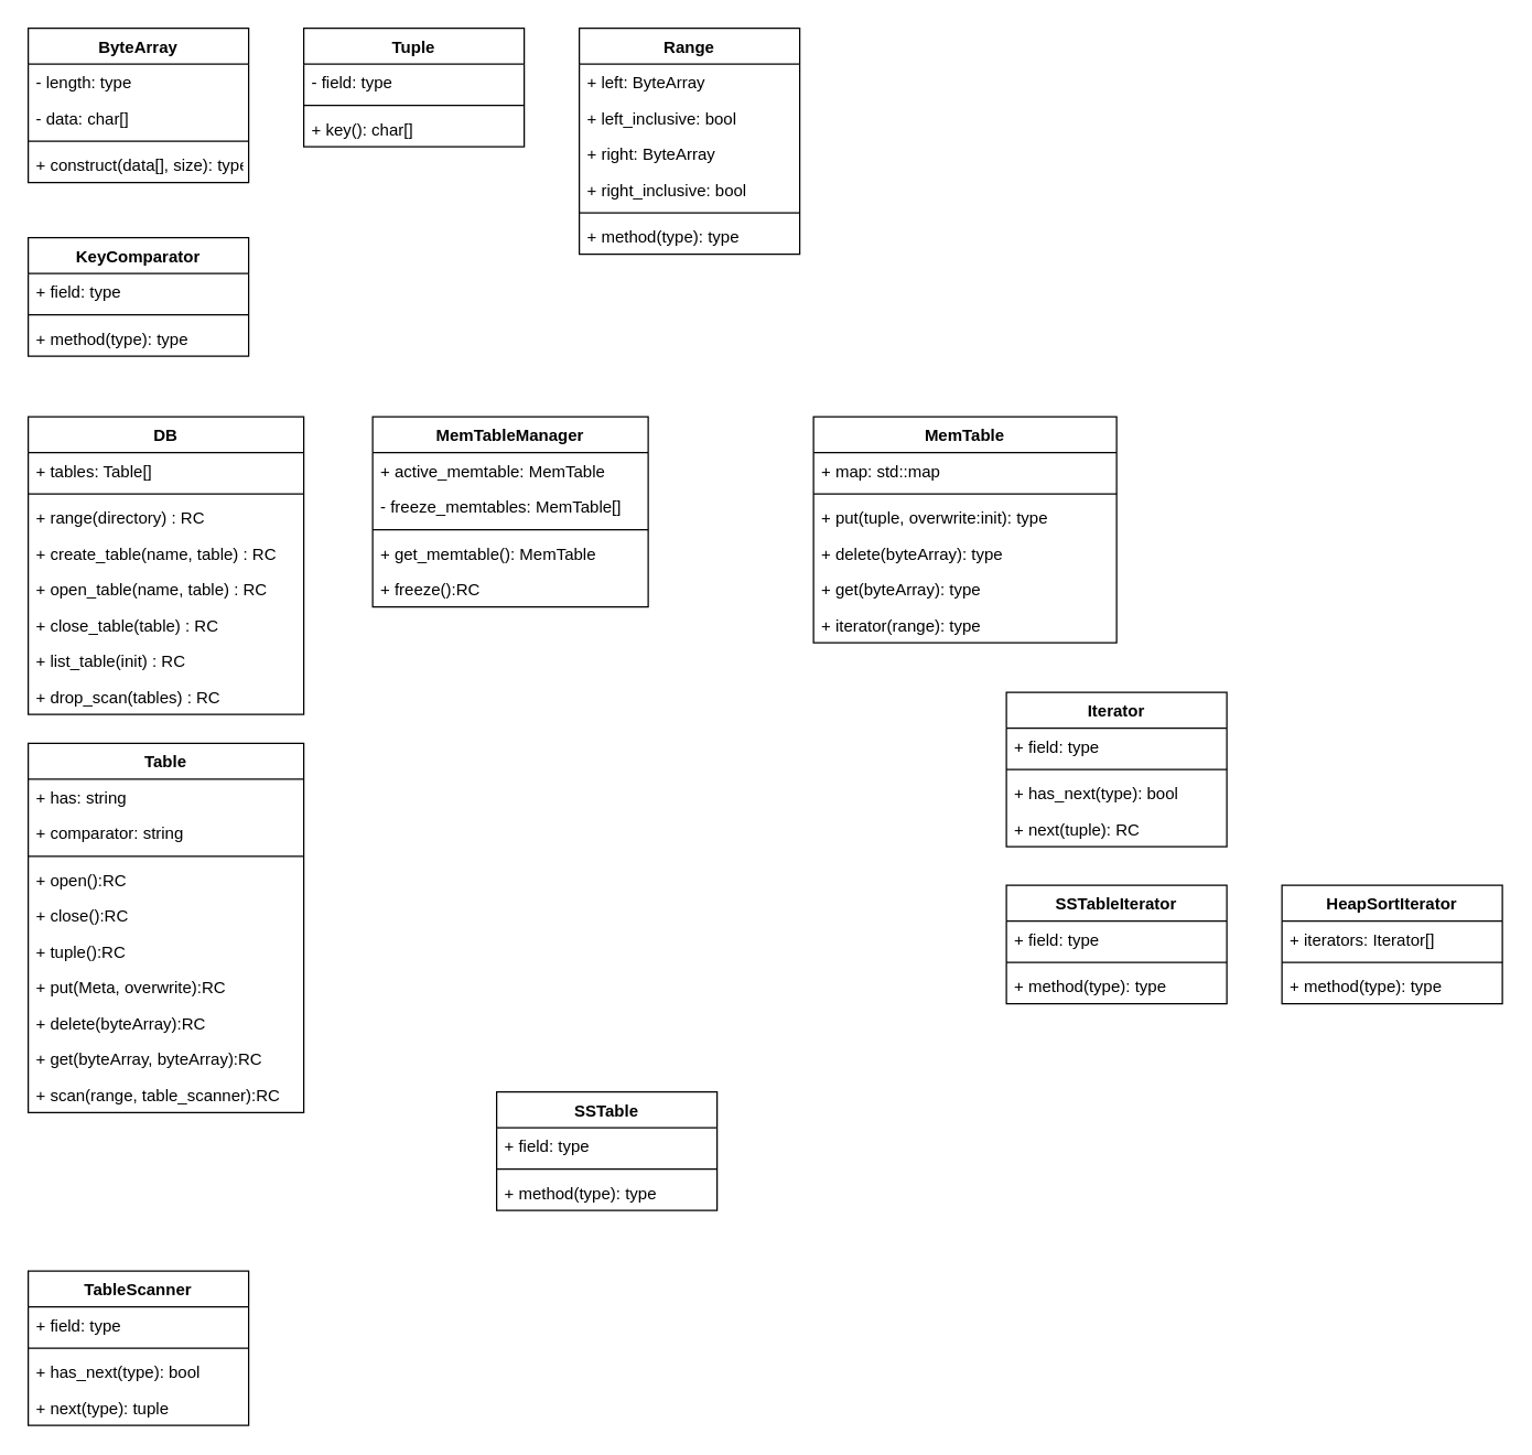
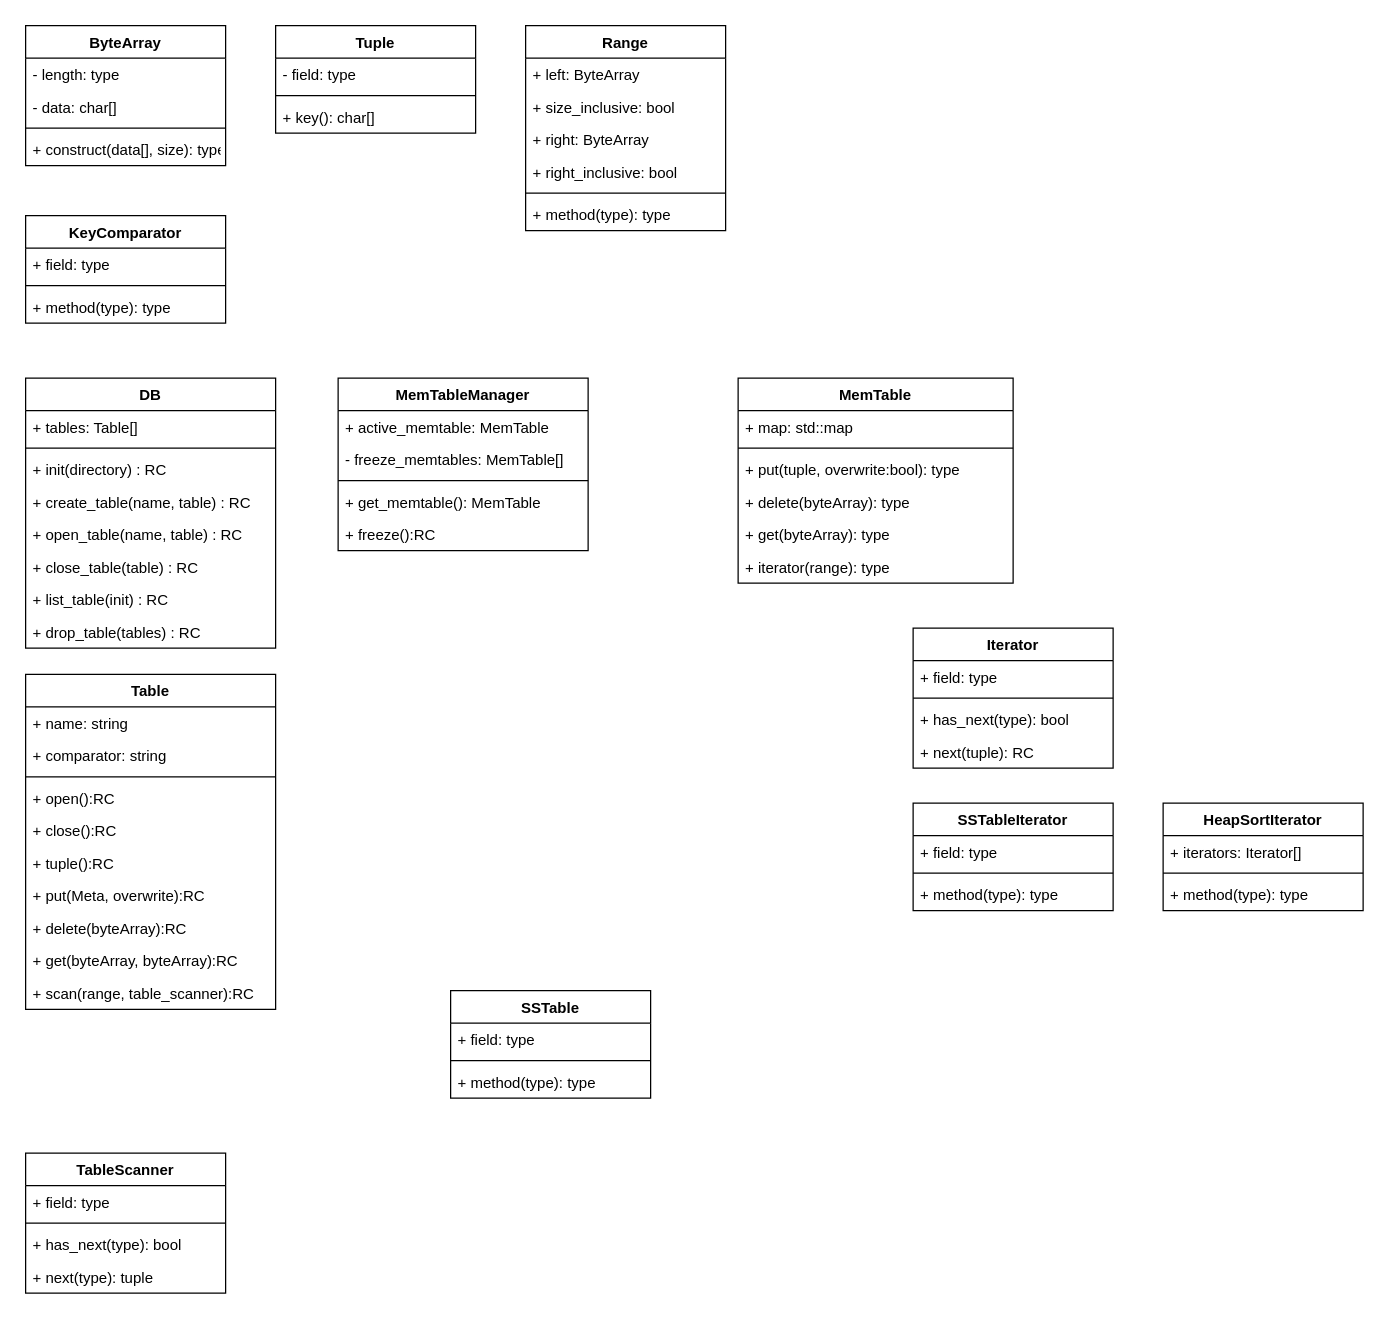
- <mxCell id="43" value="+ left_inclusive: bool" style="text;strokeColor=none;fillColor=none;align=left;verticalAlign=top;spacingLeft=4;spacingRight=4;overflow=hidden;rotatable=0;points=[[0,0.5],[1,0.5]];portConstraint=eastwest;" vertex="1" parent="41"><mxGeometry y="52" width="160" height="26" as="geometry" /></mxCell>
+ <mxCell id="43" value="+ size_inclusive: bool" style="text;strokeColor=none;fillColor=none;align=left;verticalAlign=top;spacingLeft=4;spacingRight=4;overflow=hidden;rotatable=0;points=[[0,0.5],[1,0.5]];portConstraint=eastwest;" vertex="1" parent="41"><mxGeometry y="52" width="160" height="26" as="geometry" /></mxCell>
- <mxCell id="5" value="+ range(directory) : RC" style="text;strokeColor=none;fillColor=none;align=left;verticalAlign=top;spacingLeft=4;spacingRight=4;overflow=hidden;rotatable=0;points=[[0,0.5],[1,0.5]];portConstraint=eastwest;" vertex="1" parent="2"><mxGeometry y="60" width="200" height="26" as="geometry" /></mxCell>
+ <mxCell id="5" value="+ init(directory) : RC" style="text;strokeColor=none;fillColor=none;align=left;verticalAlign=top;spacingLeft=4;spacingRight=4;overflow=hidden;rotatable=0;points=[[0,0.5],[1,0.5]];portConstraint=eastwest;" vertex="1" parent="2"><mxGeometry y="60" width="200" height="26" as="geometry" /></mxCell>
- <mxCell id="59" value="+ put(tuple, overwrite:init): type" style="text;strokeColor=none;fillColor=none;align=left;verticalAlign=top;spacingLeft=4;spacingRight=4;overflow=hidden;rotatable=0;points=[[0,0.5],[1,0.5]];portConstraint=eastwest;" vertex="1" parent="56"><mxGeometry y="60" width="220" height="26" as="geometry" /></mxCell>
+ <mxCell id="59" value="+ put(tuple, overwrite:bool): type" style="text;strokeColor=none;fillColor=none;align=left;verticalAlign=top;spacingLeft=4;spacingRight=4;overflow=hidden;rotatable=0;points=[[0,0.5],[1,0.5]];portConstraint=eastwest;" vertex="1" parent="56"><mxGeometry y="60" width="220" height="26" as="geometry" /></mxCell>
- <mxCell id="10" value="+ drop_scan(tables) : RC" style="text;strokeColor=none;fillColor=none;align=left;verticalAlign=top;spacingLeft=4;spacingRight=4;overflow=hidden;rotatable=0;points=[[0,0.5],[1,0.5]];portConstraint=eastwest;" vertex="1" parent="2"><mxGeometry y="190" width="200" height="26" as="geometry" /></mxCell>
+ <mxCell id="10" value="+ drop_table(tables) : RC" style="text;strokeColor=none;fillColor=none;align=left;verticalAlign=top;spacingLeft=4;spacingRight=4;overflow=hidden;rotatable=0;points=[[0,0.5],[1,0.5]];portConstraint=eastwest;" vertex="1" parent="2"><mxGeometry y="190" width="200" height="26" as="geometry" /></mxCell>
- <mxCell id="12" value="+ has: string" style="text;strokeColor=none;fillColor=none;align=left;verticalAlign=top;spacingLeft=4;spacingRight=4;overflow=hidden;rotatable=0;points=[[0,0.5],[1,0.5]];portConstraint=eastwest;" vertex="1" parent="11"><mxGeometry y="26" width="200" height="26" as="geometry" /></mxCell>
+ <mxCell id="12" value="+ name: string" style="text;strokeColor=none;fillColor=none;align=left;verticalAlign=top;spacingLeft=4;spacingRight=4;overflow=hidden;rotatable=0;points=[[0,0.5],[1,0.5]];portConstraint=eastwest;" vertex="1" parent="11"><mxGeometry y="26" width="200" height="26" as="geometry" /></mxCell>
